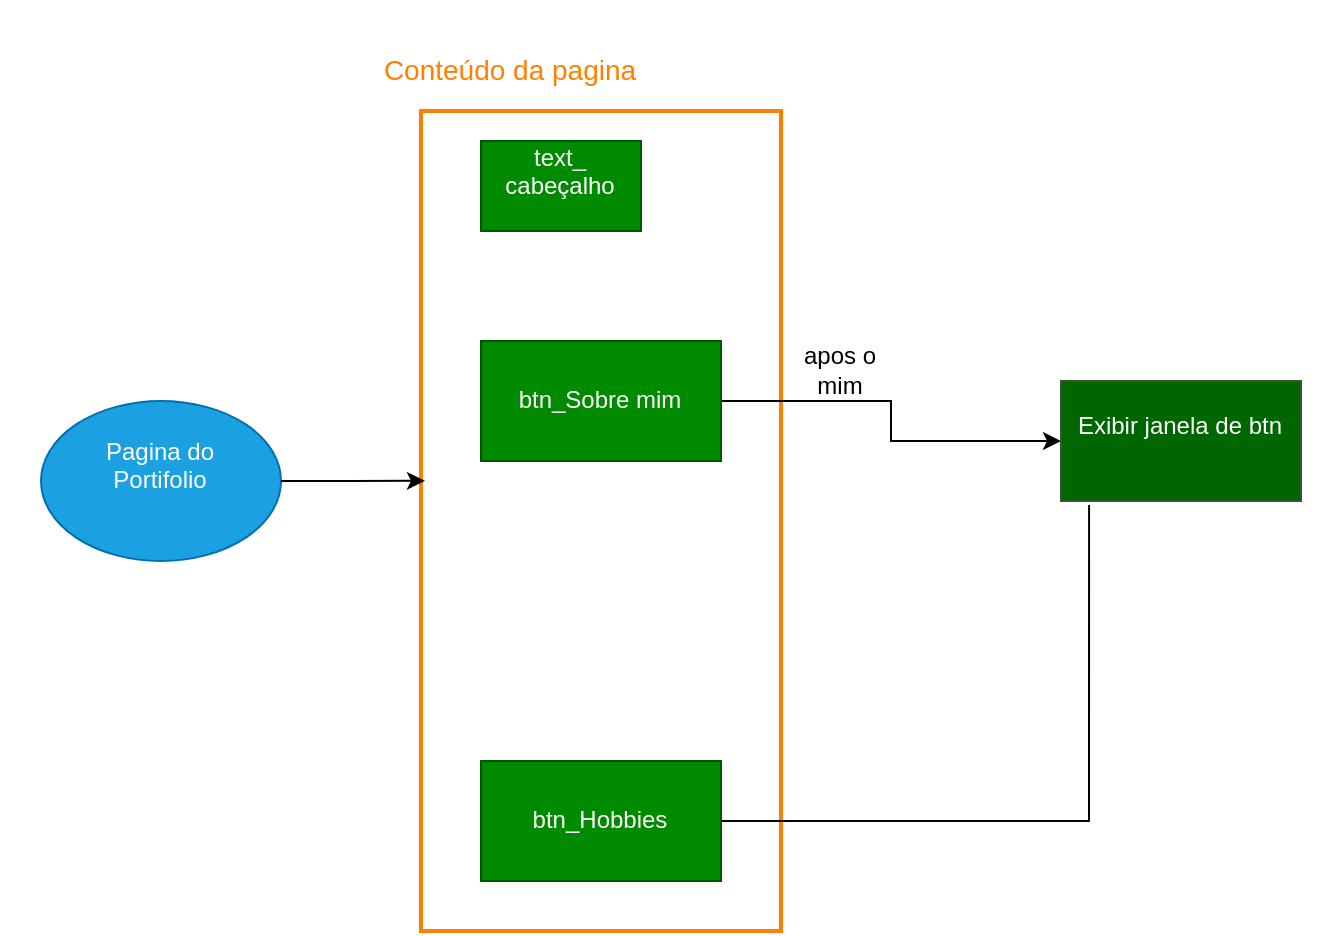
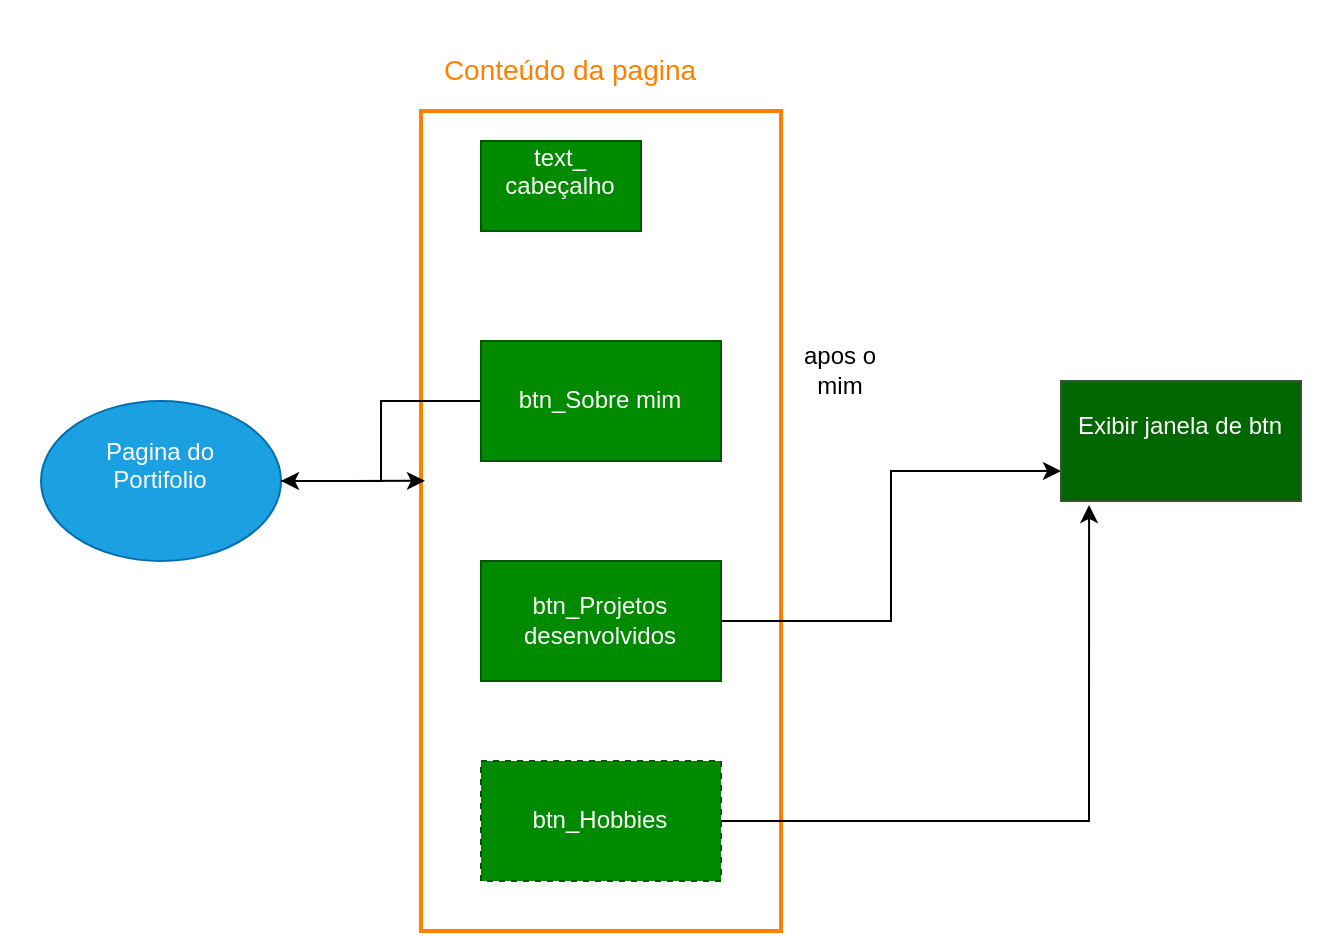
- <mxCell id="10" value="&lt;font style=&quot;font-size: 14px;&quot; face=&quot;Helvetica&quot; color=&quot;#ff8000&quot;&gt;Conteúdo da pagina&lt;/font&gt;" style="text;html=1;align=center;verticalAlign=middle;whiteSpace=wrap;rounded=0;fillColor=none;fontColor=#000000;strokeColor=none;" vertex="1" parent="1"><mxGeometry x="180" y="20" width="150" height="30" as="geometry" /></mxCell>
+ <mxCell id="10" value="&lt;font style=&quot;font-size: 14px;&quot; face=&quot;Helvetica&quot; color=&quot;#ff8000&quot;&gt;Conteúdo da pagina&lt;/font&gt;" style="text;html=1;align=center;verticalAlign=middle;whiteSpace=wrap;rounded=0;fillColor=none;fontColor=#000000;strokeColor=none;" vertex="1" parent="1"><mxGeometry x="210" y="20" width="150" height="30" as="geometry" /></mxCell>
- <mxCell id="4" style="edgeStyle=orthogonalEdgeStyle;rounded=0;orthogonalLoop=1;jettySize=auto;html=1;" edge="1" parent="1" source="5" target="12"><mxGeometry relative="1" as="geometry" /></mxCell>
+ <mxCell id="4" style="edgeStyle=orthogonalEdgeStyle;rounded=0;orthogonalLoop=1;jettySize=auto;html=1;" edge="1" parent="1" source="5" target="3"><mxGeometry relative="1" as="geometry" /></mxCell>
- <mxCell id="13" style="edgeStyle=orthogonalEdgeStyle;rounded=0;orthogonalLoop=1;jettySize=auto;html=1;entryX=0.117;entryY=1.033;entryDx=0;entryDy=0;entryPerimeter=0;endArrow=none;" edge="1" parent="1" source="8" target="12"><mxGeometry relative="1" as="geometry" /></mxCell>
+ <mxCell id="13" style="edgeStyle=orthogonalEdgeStyle;rounded=0;orthogonalLoop=1;jettySize=auto;html=1;entryX=0.117;entryY=1.033;entryDx=0;entryDy=0;entryPerimeter=0;" edge="1" parent="1" source="8" target="12"><mxGeometry relative="1" as="geometry" /></mxCell>
+ <mxCell id="6" style="edgeStyle=orthogonalEdgeStyle;rounded=0;orthogonalLoop=1;jettySize=auto;html=1;entryX=0;entryY=0.75;entryDx=0;entryDy=0;" edge="1" parent="1" source="7" target="12"><mxGeometry relative="1" as="geometry" /></mxCell>
+ <mxCell id="7" value="btn_Projetos desenvolvidos" style="rounded=0;whiteSpace=wrap;html=1;fillColor=#008a00;fontColor=#ffffff;strokeColor=#005700;" vertex="1" parent="1"><mxGeometry x="240" y="280" width="120" height="60" as="geometry" /></mxCell>
- <mxCell id="8" value="btn_Hobbies" style="rounded=0;whiteSpace=wrap;html=1;fillColor=#008a00;fontColor=#ffffff;strokeColor=#005700;" vertex="1" parent="1"><mxGeometry x="240" y="380" width="120" height="60" as="geometry" /></mxCell>
+ <mxCell id="8" value="btn_Hobbies" style="rounded=0;whiteSpace=wrap;html=1;fillColor=#008a00;fontColor=#ffffff;strokeColor=#005700;dashed=1;" vertex="1" parent="1"><mxGeometry x="240" y="380" width="120" height="60" as="geometry" /></mxCell>
